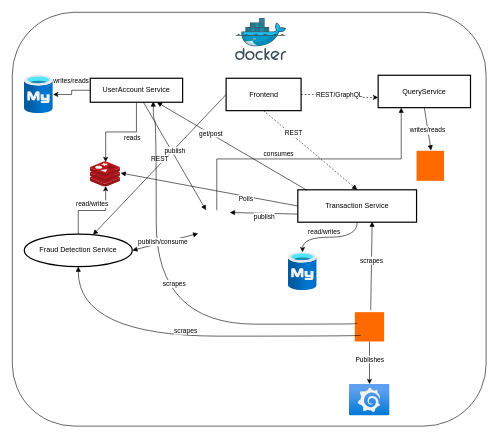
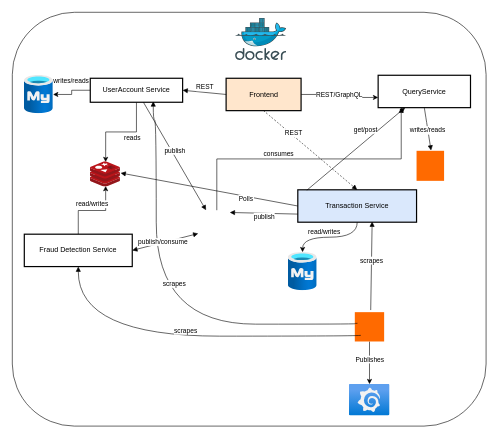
- <mxCell id="5" value="Frontend" style="whiteSpace=wrap;strokeWidth=2;" parent="1" vertex="1"><mxGeometry x="376.5" y="130" width="125" height="54" as="geometry" /></mxCell>
+ <mxCell id="5" value="Frontend" style="whiteSpace=wrap;strokeWidth=2;fillColor=#ffe6cc;" parent="1" vertex="1"><mxGeometry x="376.5" y="130" width="125" height="54" as="geometry" /></mxCell>
- <mxCell id="3" value="" style="edgeStyle=orthogonalEdgeStyle;rounded=0;orthogonalLoop=1;jettySize=auto;html=1;dashed=1;" edge="1" parent="1" source="5" target="12"><mxGeometry relative="1" as="geometry"><Array as="points"><mxPoint x="570" y="157" /><mxPoint x="570" y="162" /></Array></mxGeometry></mxCell>
+ <mxCell id="3" value="" style="edgeStyle=orthogonalEdgeStyle;rounded=0;orthogonalLoop=1;jettySize=auto;html=1;" edge="1" parent="1" source="5" target="12"><mxGeometry relative="1" as="geometry"><Array as="points"><mxPoint x="570" y="157" /><mxPoint x="570" y="162" /></Array></mxGeometry></mxCell>
- <mxCell id="24" value="REST" style="html=1;verticalAlign=bottom;endArrow=block;curved=0;rounded=0;exitX=0;exitY=0.5;exitDx=0;exitDy=0;" edge="1" parent="1" source="5" target="11"><mxGeometry width="80" relative="1" as="geometry"><mxPoint x="390" y="150" as="sourcePoint" /><mxPoint x="470" y="380" as="targetPoint" /></mxGeometry></mxCell>
+ <mxCell id="24" value="REST" style="html=1;verticalAlign=bottom;endArrow=block;curved=0;rounded=0;entryX=1;entryY=0.5;entryDx=0;entryDy=0;exitX=0;exitY=0.5;exitDx=0;exitDy=0;" edge="1" parent="1" source="5" target="20"><mxGeometry width="80" relative="1" as="geometry"><mxPoint x="390" y="150" as="sourcePoint" /><mxPoint x="470" y="380" as="targetPoint" /></mxGeometry></mxCell>
- <mxCell id="36" value="get/post" style="html=1;verticalAlign=bottom;endArrow=block;curved=0;rounded=0;exitX=0.076;exitY=0.013;exitDx=0;exitDy=0;exitPerimeter=0;" edge="1" parent="1" source="8" target="20"><mxGeometry x="0.25" y="7" width="80" relative="1" as="geometry"><mxPoint x="460" y="300" as="sourcePoint" /><mxPoint x="540" y="300" as="targetPoint" /><mxPoint as="offset" /></mxGeometry></mxCell>
+ <mxCell id="36" value="get/post" style="html=1;verticalAlign=bottom;endArrow=block;curved=0;rounded=0;exitX=0.076;exitY=0.013;exitDx=0;exitDy=0;exitPerimeter=0;" edge="1" parent="1" source="8" target="12"><mxGeometry x="0.25" y="7" width="80" relative="1" as="geometry"><mxPoint x="460" y="300" as="sourcePoint" /><mxPoint x="540" y="300" as="targetPoint" /><mxPoint as="offset" /></mxGeometry></mxCell>
- <mxCell id="8" value="Transaction Service" style="whiteSpace=wrap;strokeWidth=2;" parent="1" vertex="1"><mxGeometry x="496.05" y="316" width="198" height="54" as="geometry" /></mxCell>
+ <mxCell id="8" value="Transaction Service" style="whiteSpace=wrap;strokeWidth=2;fillColor=#dae8fc;" parent="1" vertex="1"><mxGeometry x="496.05" y="316" width="198" height="54" as="geometry" /></mxCell>
- <mxCell id="11" value="Fraud Detection Service" style="ellipse;whiteSpace=wrap;strokeWidth=2;" parent="1" vertex="1"><mxGeometry x="40" y="390" width="180" height="54" as="geometry" /></mxCell>
+ <mxCell id="11" value="Fraud Detection Service" style="whiteSpace=wrap;strokeWidth=2;" parent="1" vertex="1"><mxGeometry x="40" y="390" width="180" height="54" as="geometry" /></mxCell>
